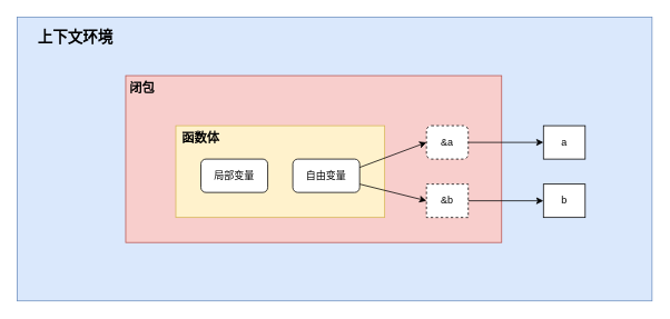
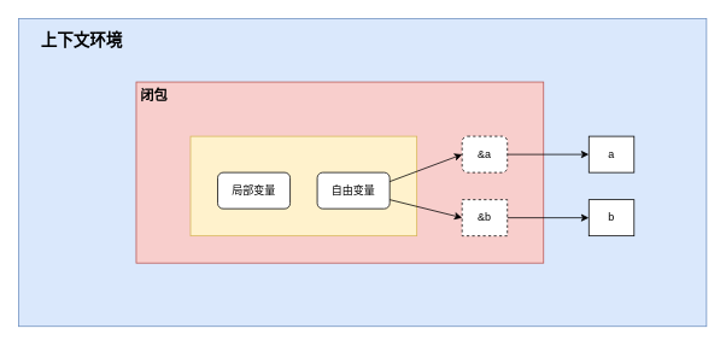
- <mxCell id="8" value="&lt;font style=&quot;font-size: 15px;&quot;&gt;&lt;b&gt;函数体&lt;/b&gt;&lt;/font&gt;" style="text;html=1;align=center;verticalAlign=middle;whiteSpace=wrap;rounded=0;" vertex="1" parent="1"><mxGeometry x="210" y="150" width="60" height="30" as="geometry" /></mxCell>
